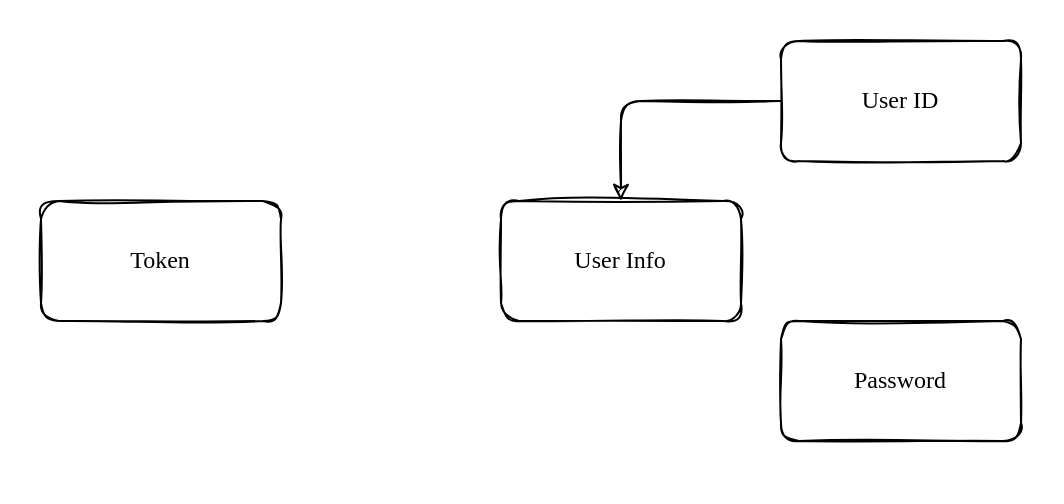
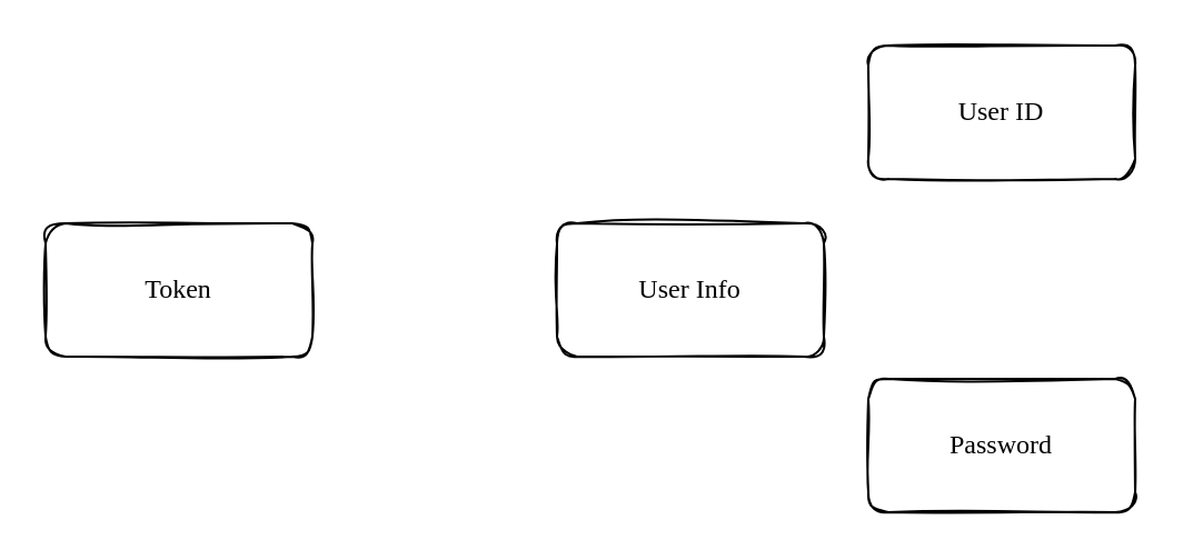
- <mxCell id="4" style="edgeStyle=orthogonalEdgeStyle;rounded=1;sketch=1;orthogonalLoop=1;jettySize=auto;html=1;exitX=0;exitY=0.5;exitDx=0;exitDy=0;entryX=0.5;entryY=0;entryDx=0;entryDy=0;" edge="1" parent="1" source="5" target="2"><mxGeometry relative="1" as="geometry" /></mxCell>
- <mxCell id="3" value="Password" style="rounded=1;whiteSpace=wrap;html=1;fontFamily=Comic Sans MS;sketch=1;" parent="1" vertex="1"><mxGeometry x="390" y="160" width="120" height="60" as="geometry" /></mxCell>
+ <mxCell id="3" value="Password" style="rounded=1;whiteSpace=wrap;html=1;fontFamily=Comic Sans MS;sketch=1;" parent="1" vertex="1"><mxGeometry x="390" y="170" width="120" height="60" as="geometry" /></mxCell>
